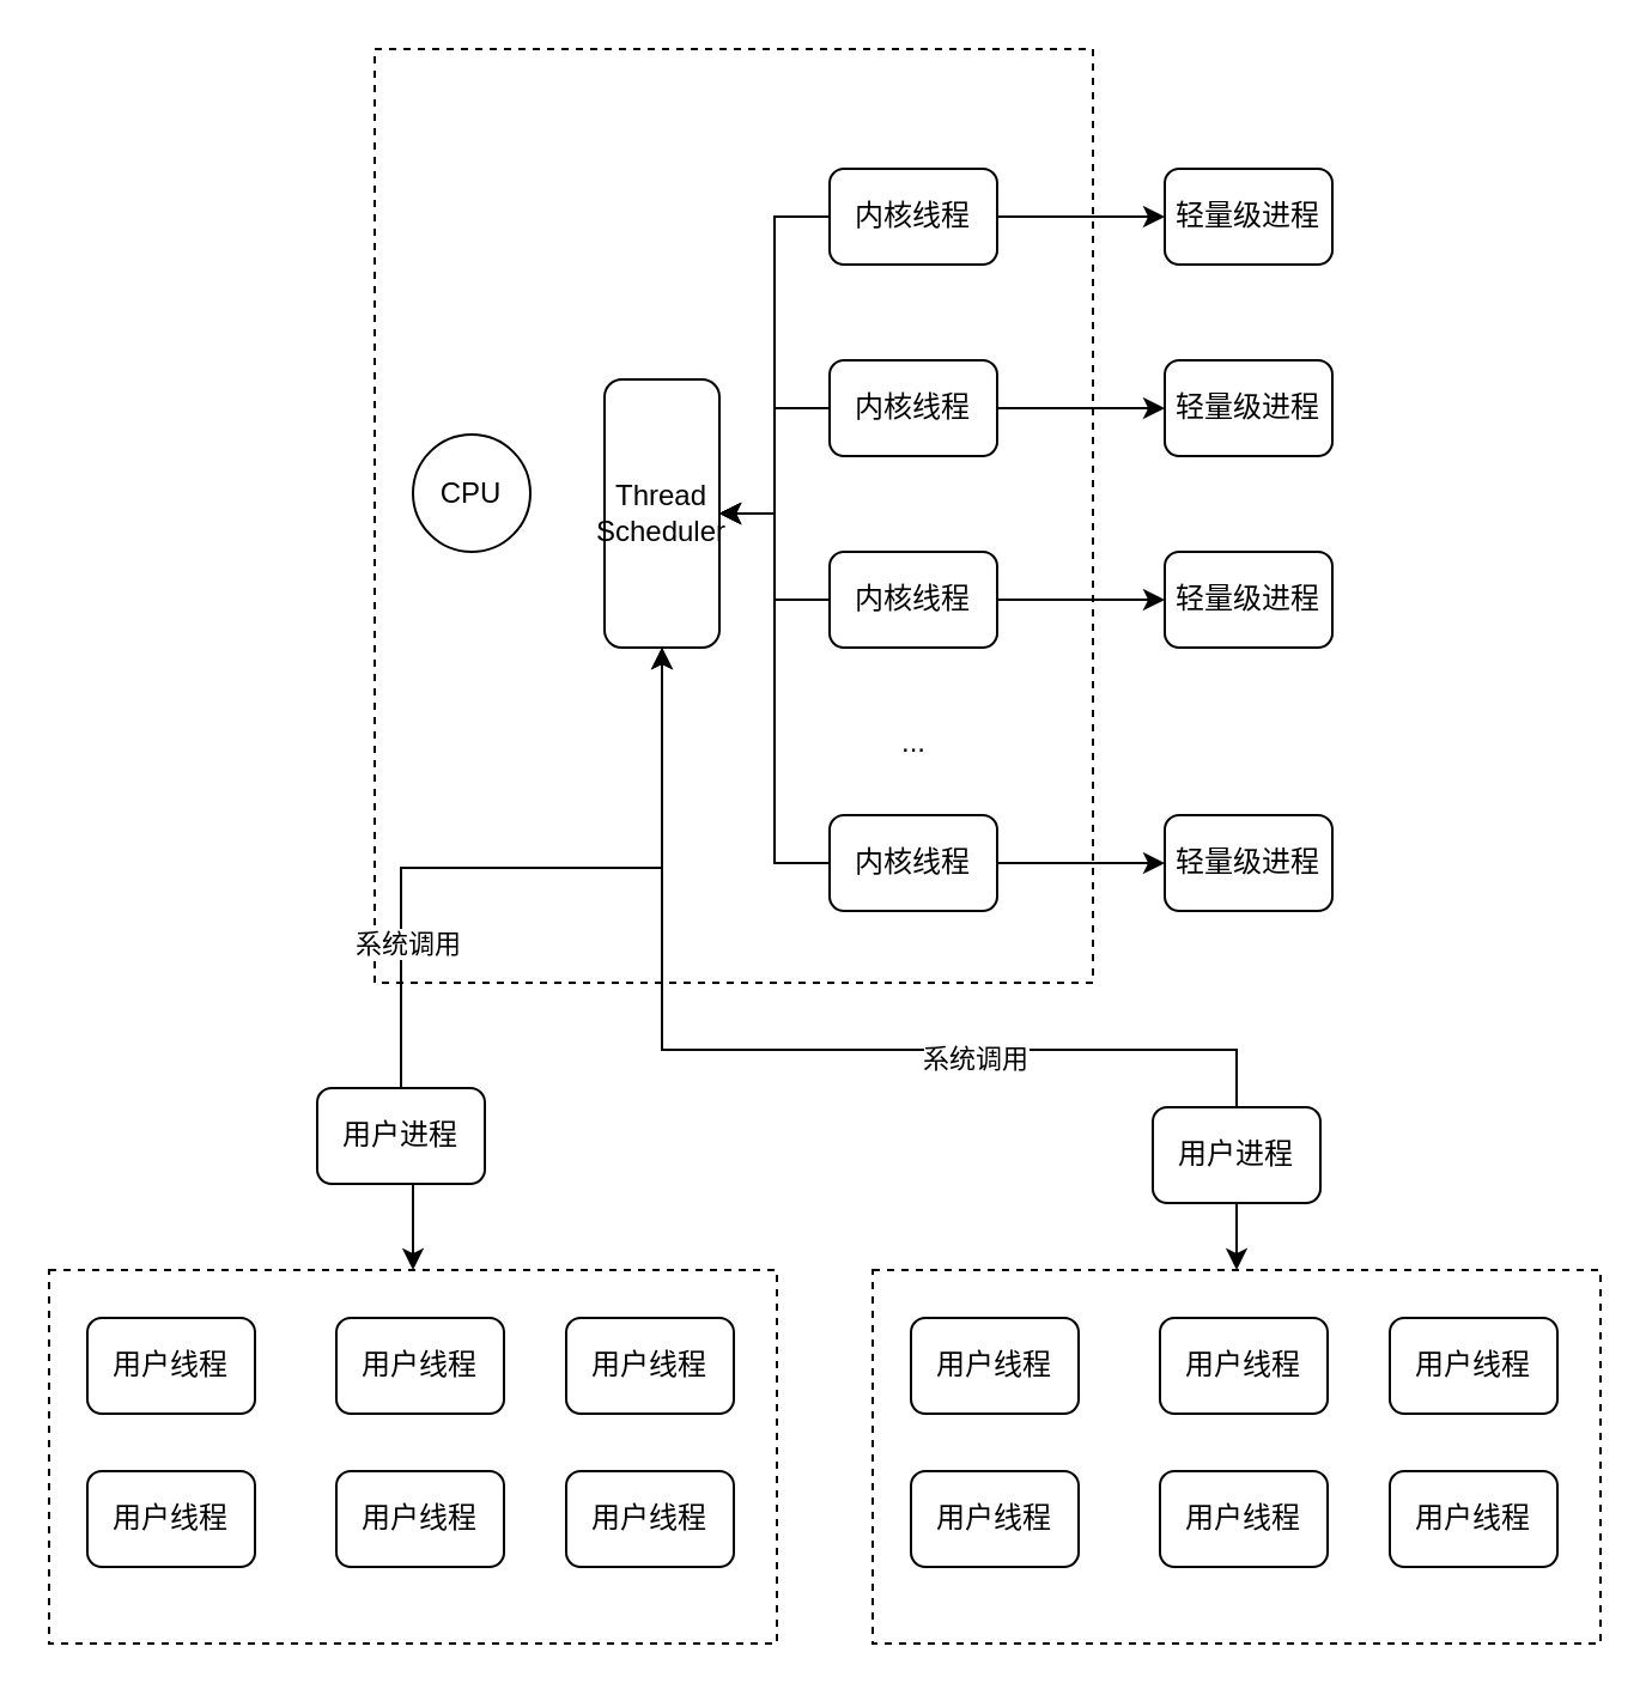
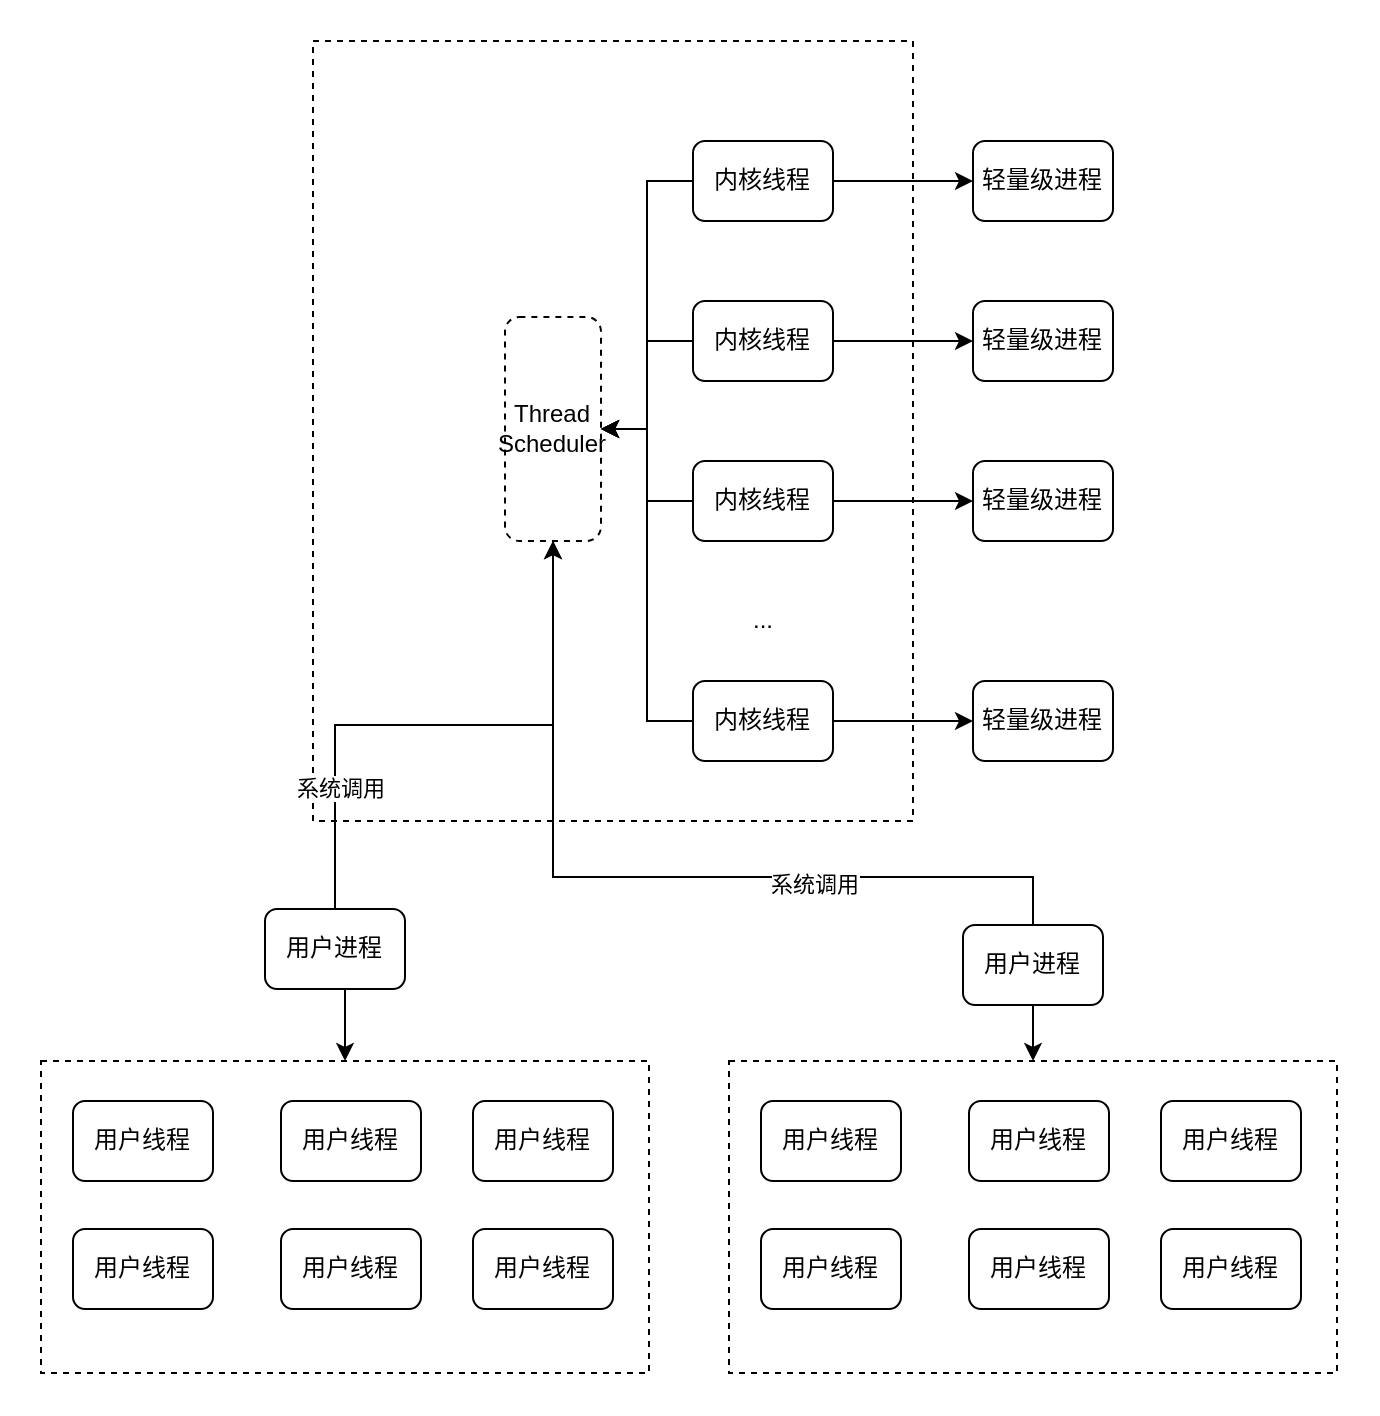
- <mxCell id="4" value="CPU" style="ellipse;whiteSpace=wrap;html=1;aspect=fixed;" parent="1" vertex="1"><mxGeometry x="172" y="181" width="49" height="49" as="geometry" /></mxCell>
- <mxCell id="43" value="Thread&lt;br&gt;Scheduler" style="rounded=1;whiteSpace=wrap;html=1;dashed=0;fillColor=none;" parent="1" vertex="1"><mxGeometry x="252" y="158" width="48" height="112" as="geometry" /></mxCell>
+ <mxCell id="43" value="Thread&lt;br&gt;Scheduler" style="rounded=1;whiteSpace=wrap;html=1;dashed=1;fillColor=none;" parent="1" vertex="1"><mxGeometry x="252" y="158" width="48" height="112" as="geometry" /></mxCell>
